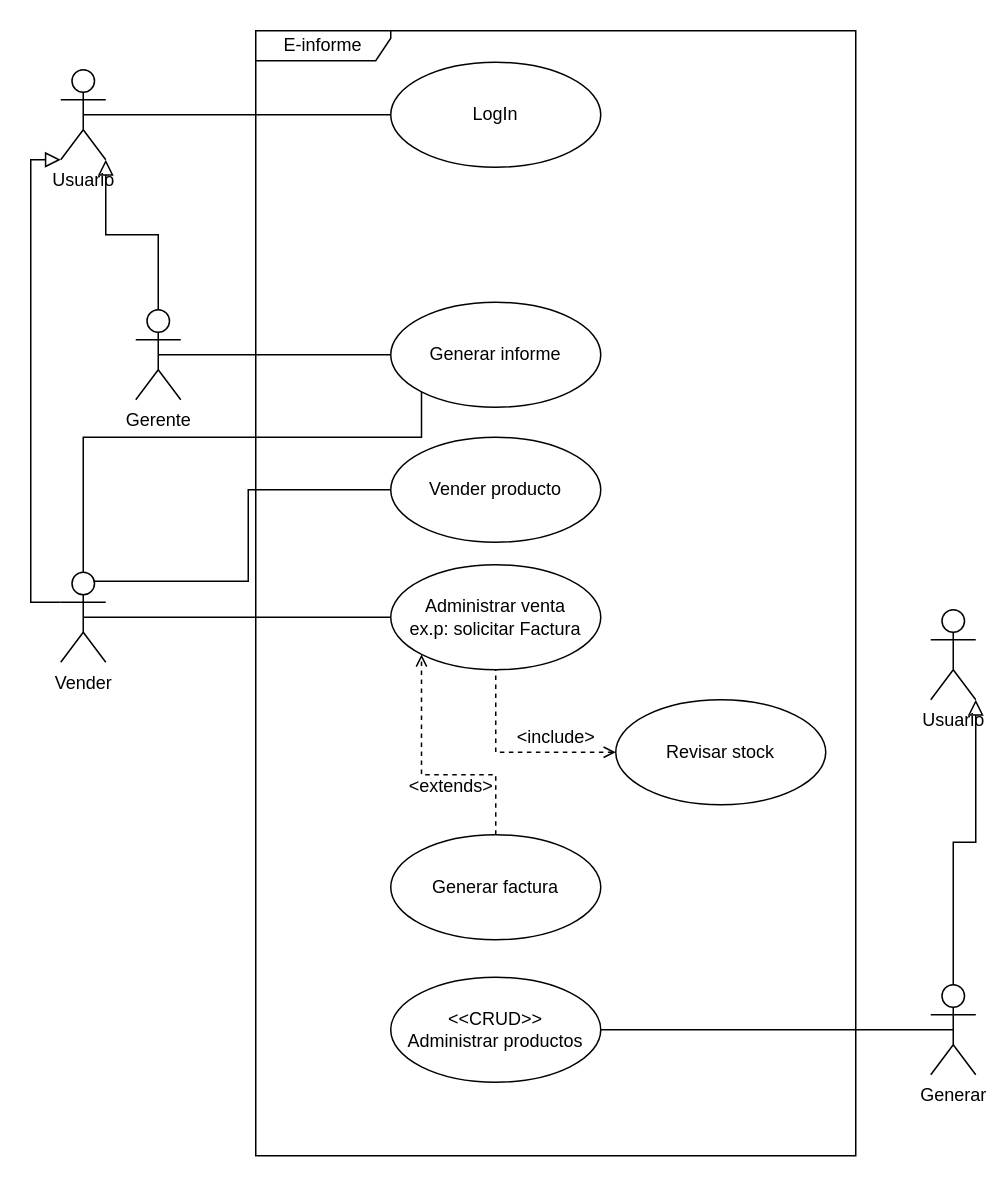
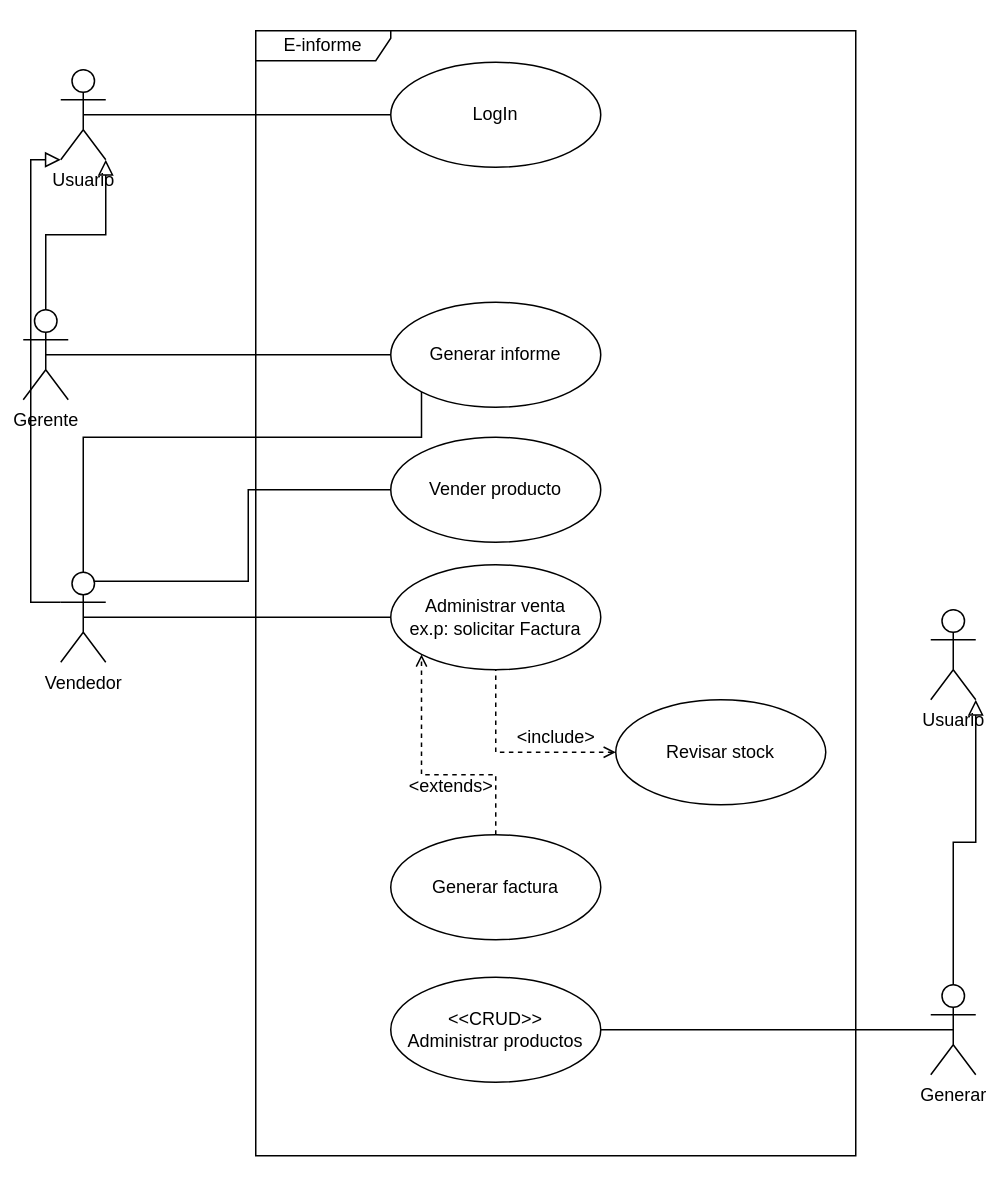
- <mxCell id="9" value="Gerente" style="shape=umlActor;verticalLabelPosition=bottom;verticalAlign=top;html=1;" vertex="1" parent="1"><mxGeometry x="90" y="206" width="30" height="60" as="geometry" /></mxCell>
+ <mxCell id="9" value="Gerente" style="shape=umlActor;verticalLabelPosition=bottom;verticalAlign=top;html=1;" vertex="1" parent="1"><mxGeometry x="15" y="206" width="30" height="60" as="geometry" /></mxCell>
- <mxCell id="6" value="Vender" style="shape=umlActor;verticalLabelPosition=bottom;verticalAlign=top;html=1;" vertex="1" parent="1"><mxGeometry x="40" y="381" width="30" height="60" as="geometry" /></mxCell>
+ <mxCell id="6" value="Vendedor" style="shape=umlActor;verticalLabelPosition=bottom;verticalAlign=top;html=1;" vertex="1" parent="1"><mxGeometry x="40" y="381" width="30" height="60" as="geometry" /></mxCell>
